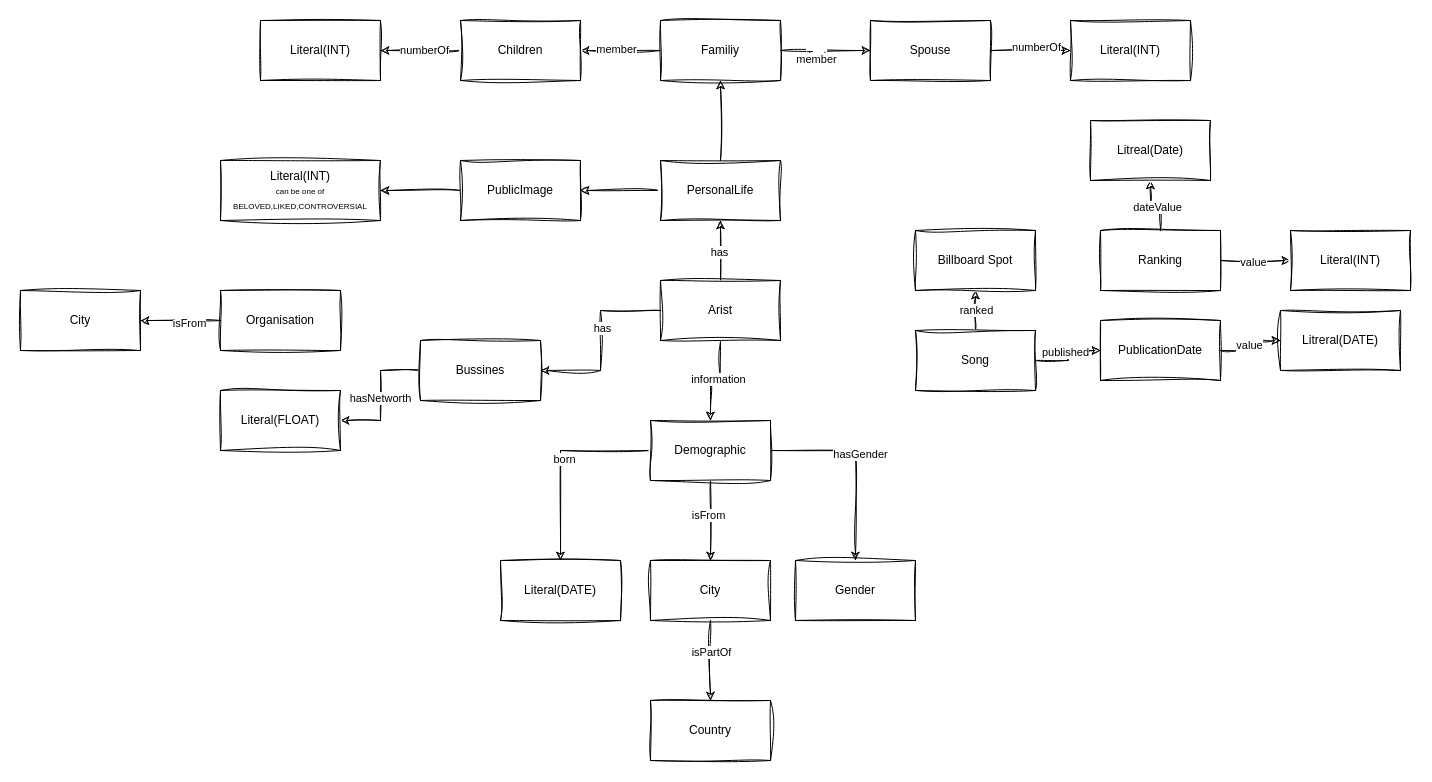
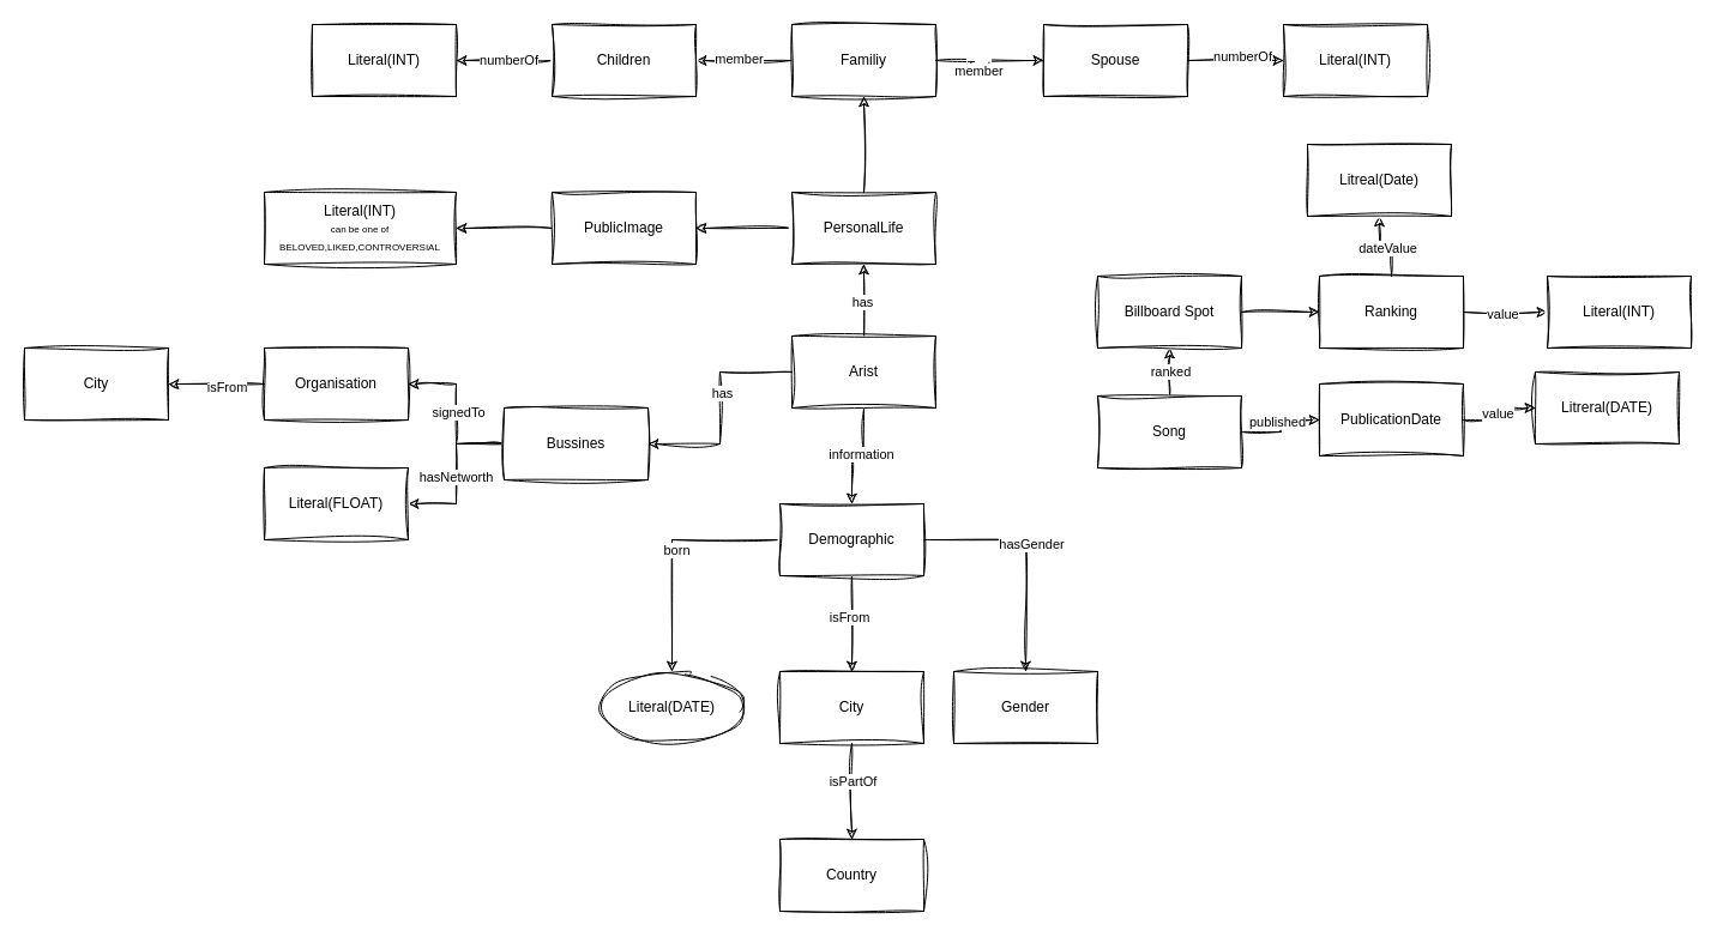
+ <mxCell id="14" value="" style="edgeStyle=orthogonalEdgeStyle;rounded=0;sketch=1;hachureGap=4;jiggle=2;curveFitting=1;orthogonalLoop=1;jettySize=auto;html=1;" edge="1" parent="1" source="15" target="20"><mxGeometry relative="1" as="geometry" /></mxCell>
+ <mxCell id="40" value="" style="edgeStyle=orthogonalEdgeStyle;rounded=0;sketch=1;hachureGap=4;jiggle=2;curveFitting=1;orthogonalLoop=1;jettySize=auto;html=1;" edge="1" parent="1" source="44" target="47"><mxGeometry relative="1" as="geometry" /></mxCell>
+ <mxCell id="41" value="signedTo" style="edgeLabel;html=1;align=center;verticalAlign=middle;resizable=0;points=[];sketch=1;hachureGap=4;jiggle=2;curveFitting=1;" connectable="0" vertex="1" parent="40"><mxGeometry x="0.025" y="-1" relative="1" as="geometry"><mxPoint as="offset" /></mxGeometry></mxCell>
- <mxCell id="39" value="Literal(DATE)" style="rounded=0;whiteSpace=wrap;html=1;sketch=1;hachureGap=4;jiggle=2;curveFitting=1;" vertex="1" parent="1"><mxGeometry x="500" y="560" width="120" height="60" as="geometry" /></mxCell>
+ <mxCell id="39" value="Literal(DATE)" style="ellipse;whiteSpace=wrap;html=1;sketch=1;hachureGap=4;jiggle=2;curveFitting=1;" vertex="1" parent="1"><mxGeometry x="500" y="560" width="120" height="60" as="geometry" /></mxCell>
